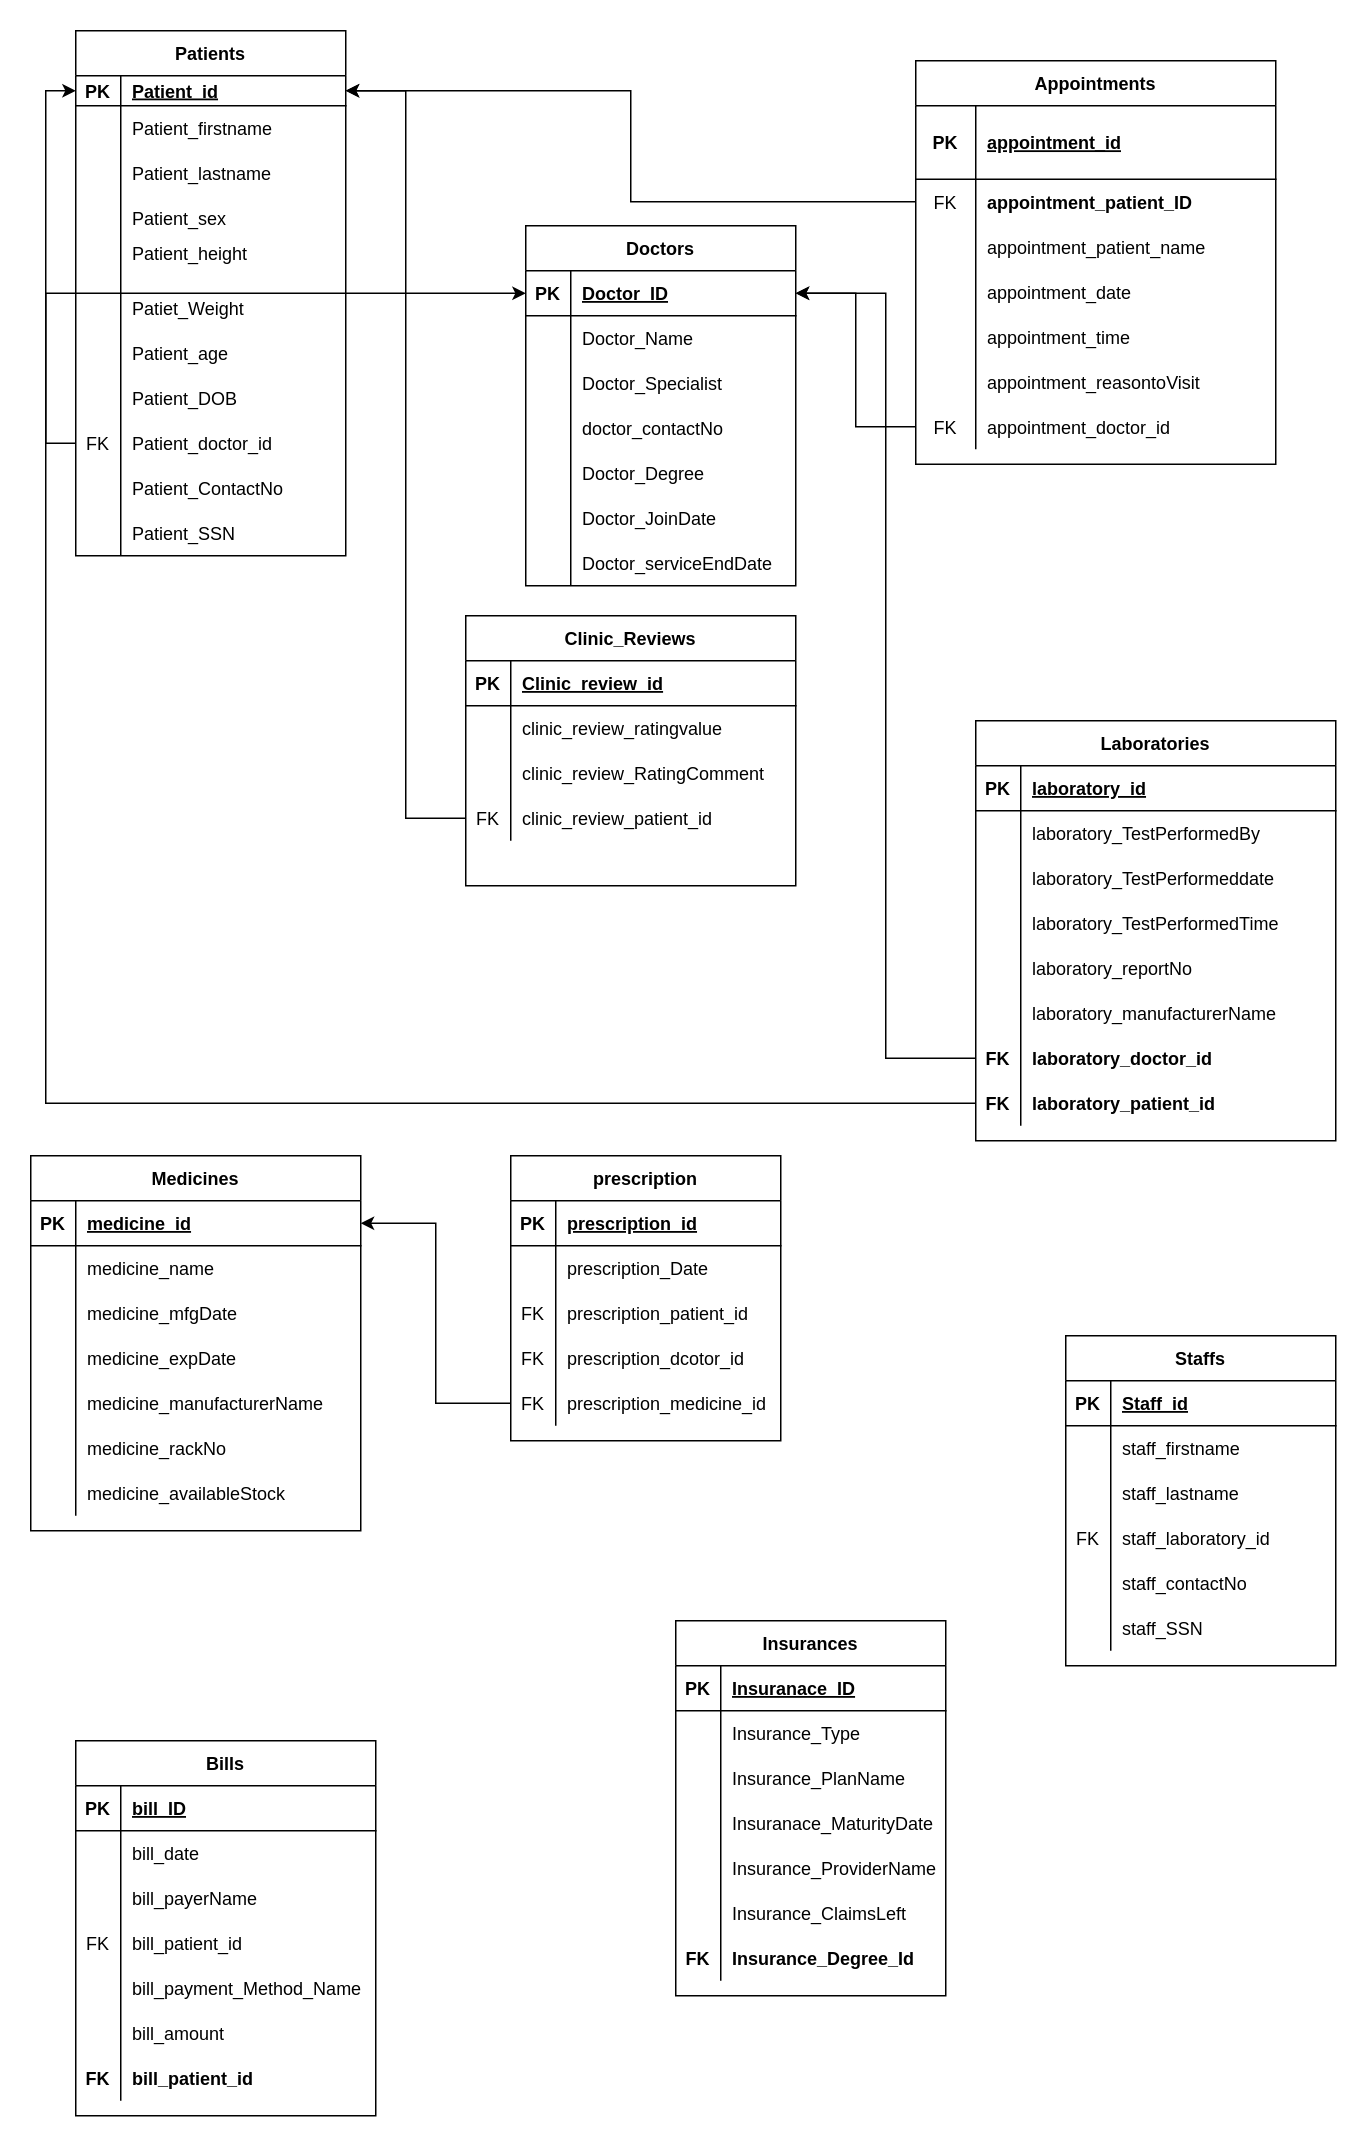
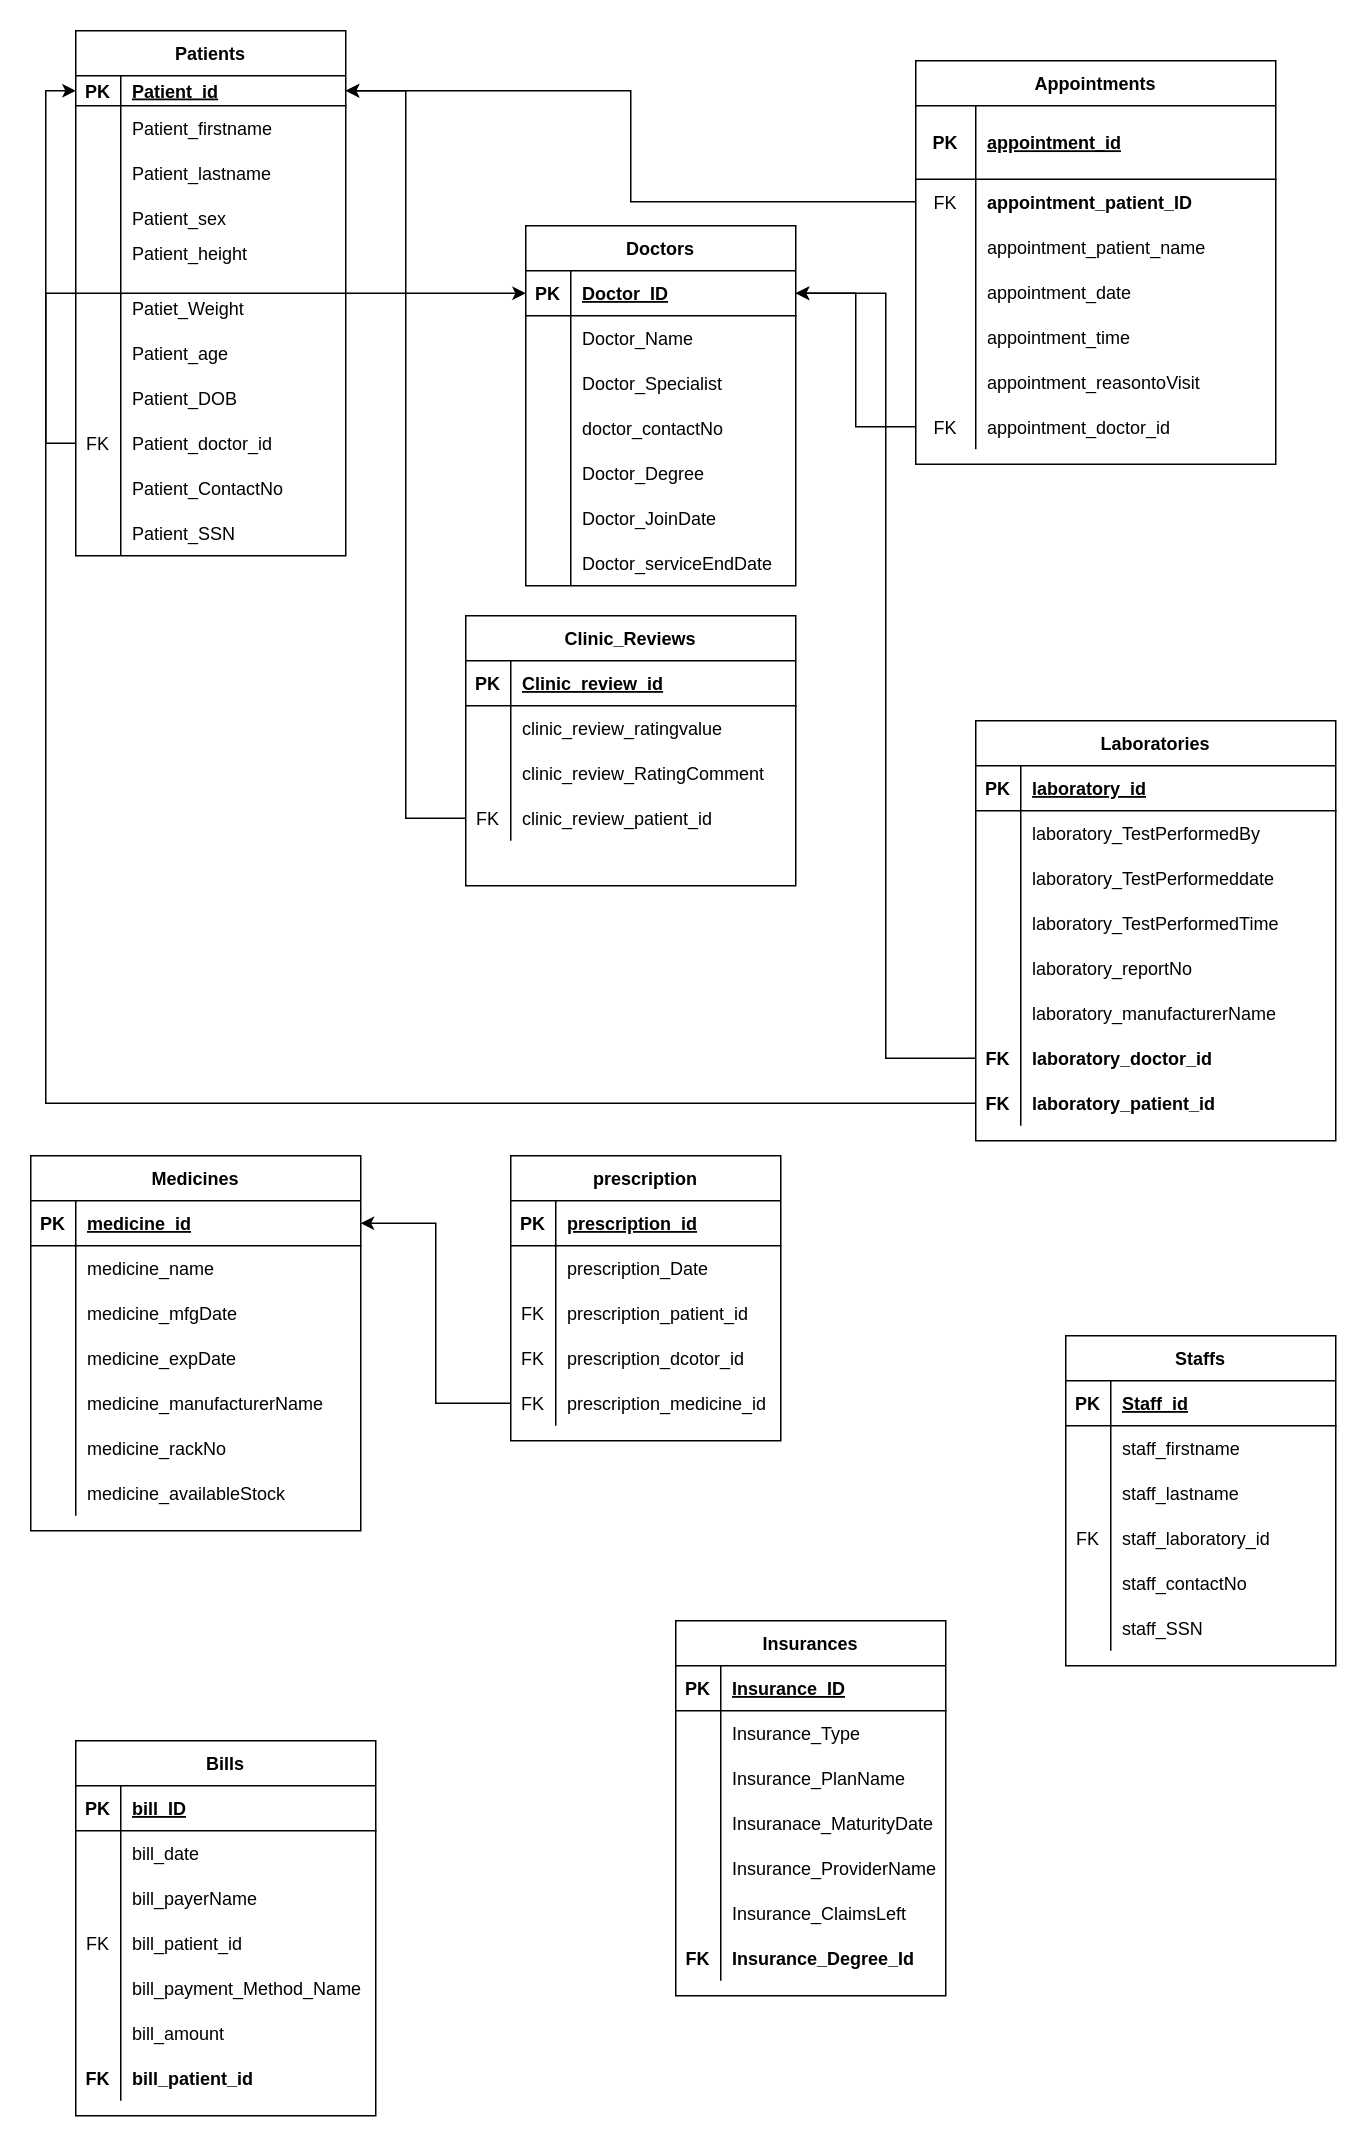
- <mxCell id="143" value="Insuranace_ID" style="shape=partialRectangle;connectable=0;fillColor=none;top=0;left=0;bottom=0;right=0;align=left;spacingLeft=6;fontStyle=5;overflow=hidden;" parent="141" vertex="1"><mxGeometry x="30" width="150" height="30" as="geometry"><mxRectangle width="150" height="30" as="alternateBounds" /></mxGeometry></mxCell>
+ <mxCell id="143" value="Insurance_ID" style="shape=partialRectangle;connectable=0;fillColor=none;top=0;left=0;bottom=0;right=0;align=left;spacingLeft=6;fontStyle=5;overflow=hidden;" parent="141" vertex="1"><mxGeometry x="30" width="150" height="30" as="geometry"><mxRectangle width="150" height="30" as="alternateBounds" /></mxGeometry></mxCell>
